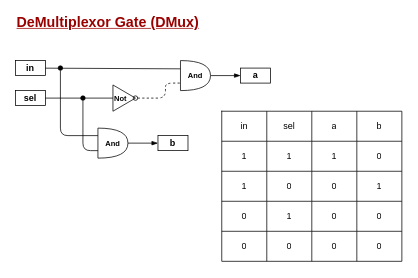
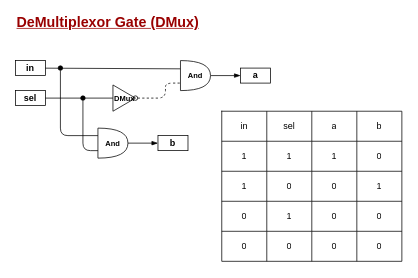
- <mxCell id="4" value="&lt;font size=&quot;1&quot;&gt;&lt;b&gt;Not&lt;/b&gt;&lt;/font&gt;" style="triangle;whiteSpace=wrap;html=1;align=left;" vertex="1" parent="1"><mxGeometry x="150" y="112.5" width="30" height="35" as="geometry" /></mxCell>
+ <mxCell id="4" value="&lt;font size=&quot;1&quot;&gt;&lt;b&gt;DMux&lt;/b&gt;&lt;/font&gt;" style="triangle;whiteSpace=wrap;html=1;align=left;" vertex="1" parent="1"><mxGeometry x="150" y="112.5" width="30" height="35" as="geometry" /></mxCell>
